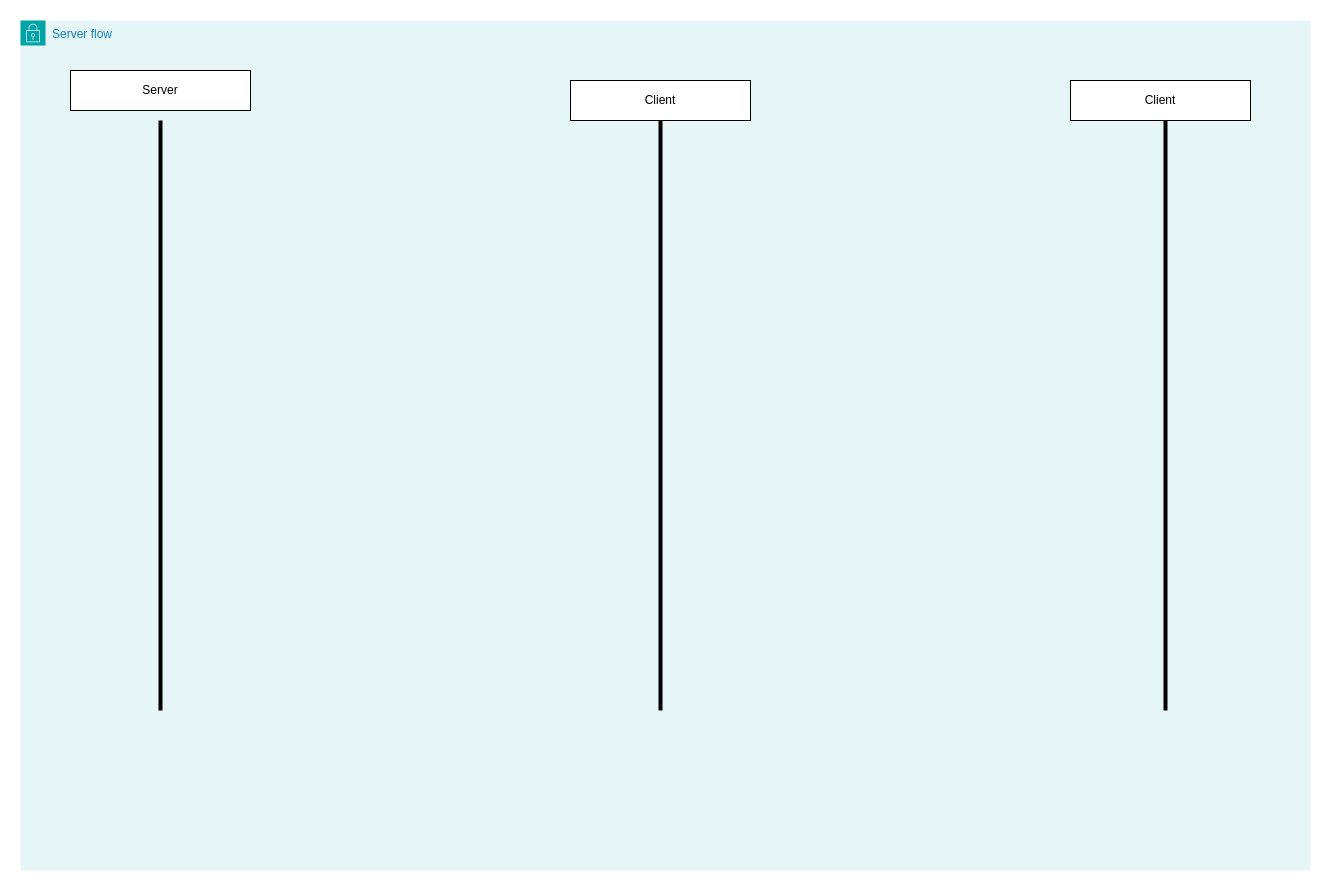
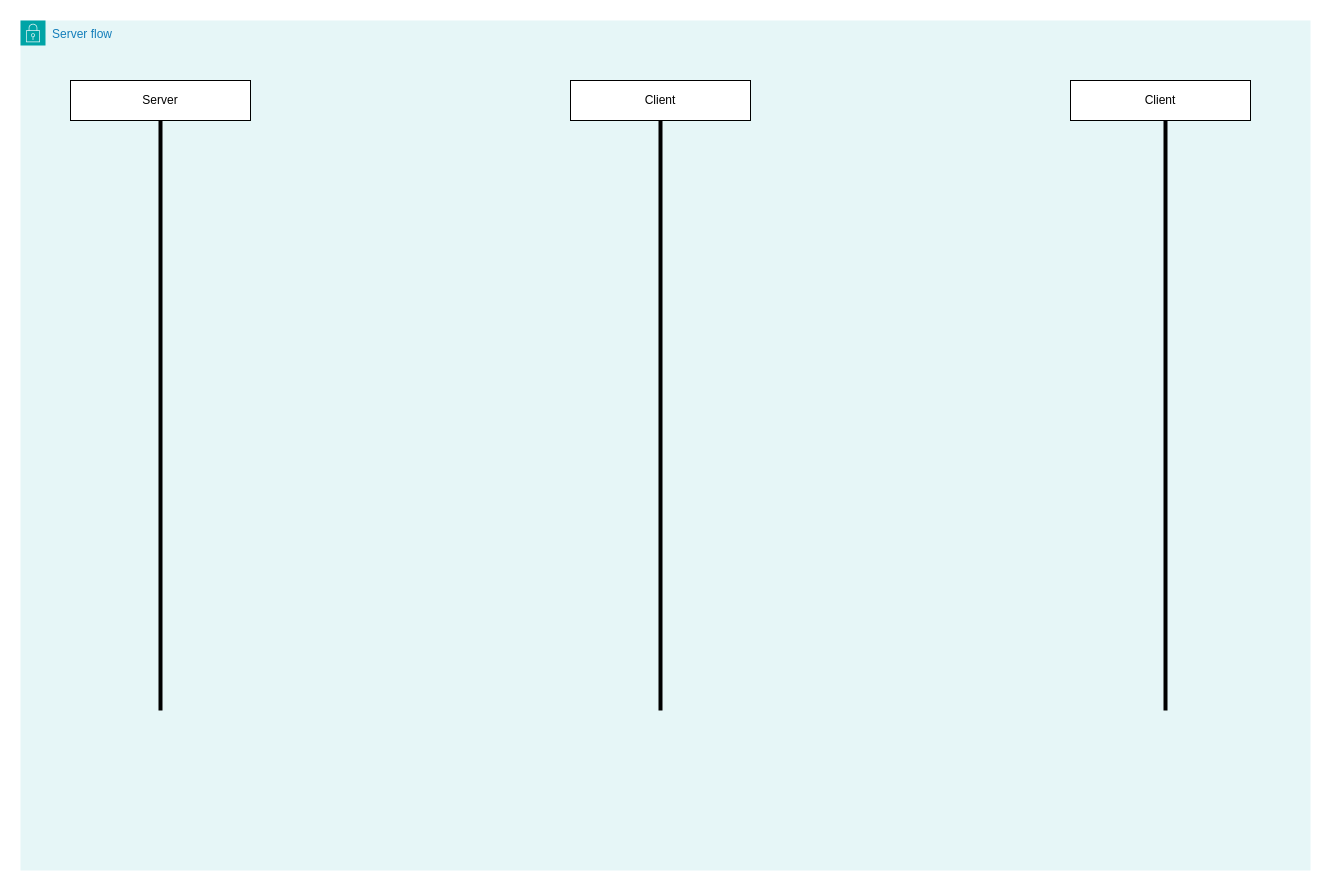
- <mxCell id="3" value="Server" style="rounded=0;whiteSpace=wrap;html=1;" vertex="1" parent="2"><mxGeometry x="50" y="50" width="180" height="40" as="geometry" /></mxCell>
+ <mxCell id="3" value="Server" style="rounded=0;whiteSpace=wrap;html=1;" vertex="1" parent="2"><mxGeometry x="50" y="60" width="180" height="40" as="geometry" /></mxCell>
